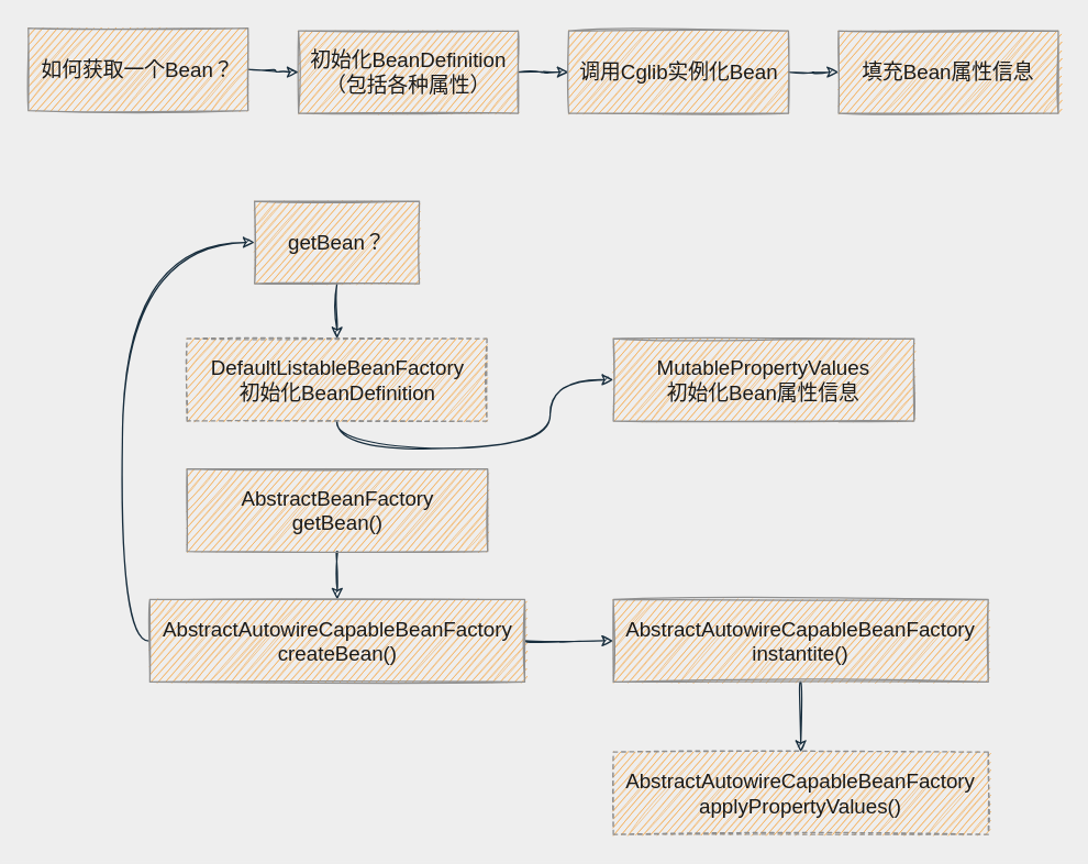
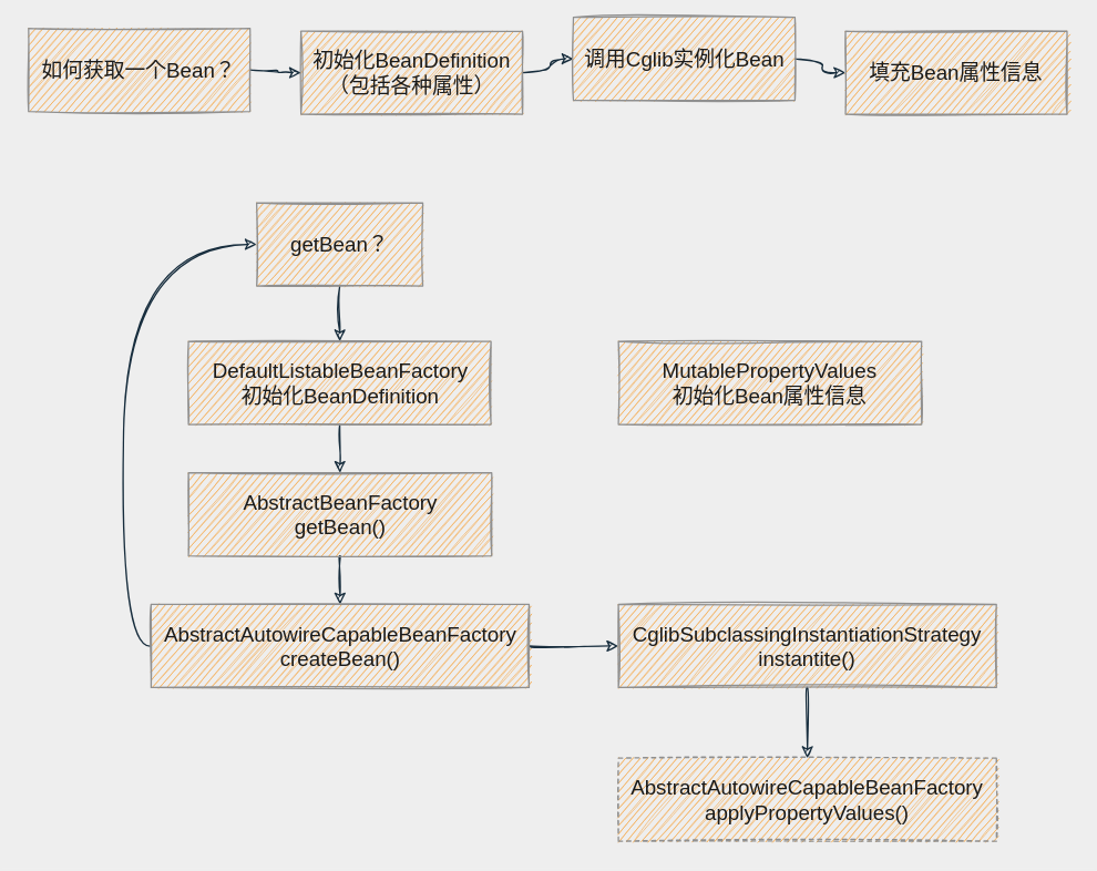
- <mxCell id="18" value="调用Cglib实例化Bean" style="rounded=0;whiteSpace=wrap;html=1;sketch=1;fontSize=15;fontColor=#1A1A1A;strokeColor=#909090;fillColor=#F5AB50;" vertex="1" parent="1"><mxGeometry x="413.5" y="22" width="160" height="60" as="geometry" /></mxCell>
+ <mxCell id="18" value="调用Cglib实例化Bean" style="rounded=0;whiteSpace=wrap;html=1;sketch=1;fontSize=15;fontColor=#1A1A1A;strokeColor=#909090;fillColor=#F5AB50;" vertex="1" parent="1"><mxGeometry x="413.5" y="12" width="160" height="60" as="geometry" /></mxCell>
- <mxCell id="5" value="&lt;span style=&quot;font-size: 15px&quot;&gt;DefaultListableBeanFactory&lt;br&gt;初始化BeanDefinition&lt;br&gt;&lt;/span&gt;" style="rounded=0;whiteSpace=wrap;html=1;sketch=1;fontColor=#1A1A1A;strokeColor=#909090;fillColor=#F5AB50;dashed=1;" vertex="1" parent="1"><mxGeometry x="135.5" y="246" width="218.5" height="60" as="geometry" /></mxCell>
+ <mxCell id="5" value="&lt;span style=&quot;font-size: 15px&quot;&gt;DefaultListableBeanFactory&lt;br&gt;初始化BeanDefinition&lt;br&gt;&lt;/span&gt;" style="rounded=0;whiteSpace=wrap;html=1;sketch=1;fontColor=#1A1A1A;strokeColor=#909090;fillColor=#F5AB50;" vertex="1" parent="1"><mxGeometry x="135.5" y="246" width="218.5" height="60" as="geometry" /></mxCell>
- <mxCell id="4" style="edgeStyle=orthogonalEdgeStyle;curved=1;rounded=1;sketch=1;orthogonalLoop=1;jettySize=auto;html=1;exitX=0.5;exitY=1;exitDx=0;exitDy=0;fontSize=15;fontColor=#1A1A1A;strokeColor=#182E3E;" edge="1" parent="1" source="5" target="6"><mxGeometry relative="1" as="geometry" /></mxCell>
+ <mxCell id="4" style="edgeStyle=orthogonalEdgeStyle;curved=1;rounded=1;sketch=1;orthogonalLoop=1;jettySize=auto;html=1;exitX=0.5;exitY=1;exitDx=0;exitDy=0;fontSize=15;fontColor=#1A1A1A;strokeColor=#182E3E;" edge="1" parent="1" source="5" target="8"><mxGeometry relative="1" as="geometry" /></mxCell>
- <mxCell id="13" value="&lt;span style=&quot;font-size: 15px&quot;&gt;AbstractAutowireCapableBeanFactory&lt;br&gt;instantite()&lt;br&gt;&lt;/span&gt;" style="rounded=0;whiteSpace=wrap;html=1;sketch=1;fontColor=#1A1A1A;strokeColor=#909090;fillColor=#F5AB50;" vertex="1" parent="1"><mxGeometry x="446" y="436" width="273" height="60" as="geometry" /></mxCell>
+ <mxCell id="13" value="&lt;span style=&quot;font-size: 15px&quot;&gt;CglibSubclassingInstantiationStrategy&lt;br&gt;instantite()&lt;br&gt;&lt;/span&gt;" style="rounded=0;whiteSpace=wrap;html=1;sketch=1;fontColor=#1A1A1A;strokeColor=#909090;fillColor=#F5AB50;" vertex="1" parent="1"><mxGeometry x="446" y="436" width="273" height="60" as="geometry" /></mxCell>
